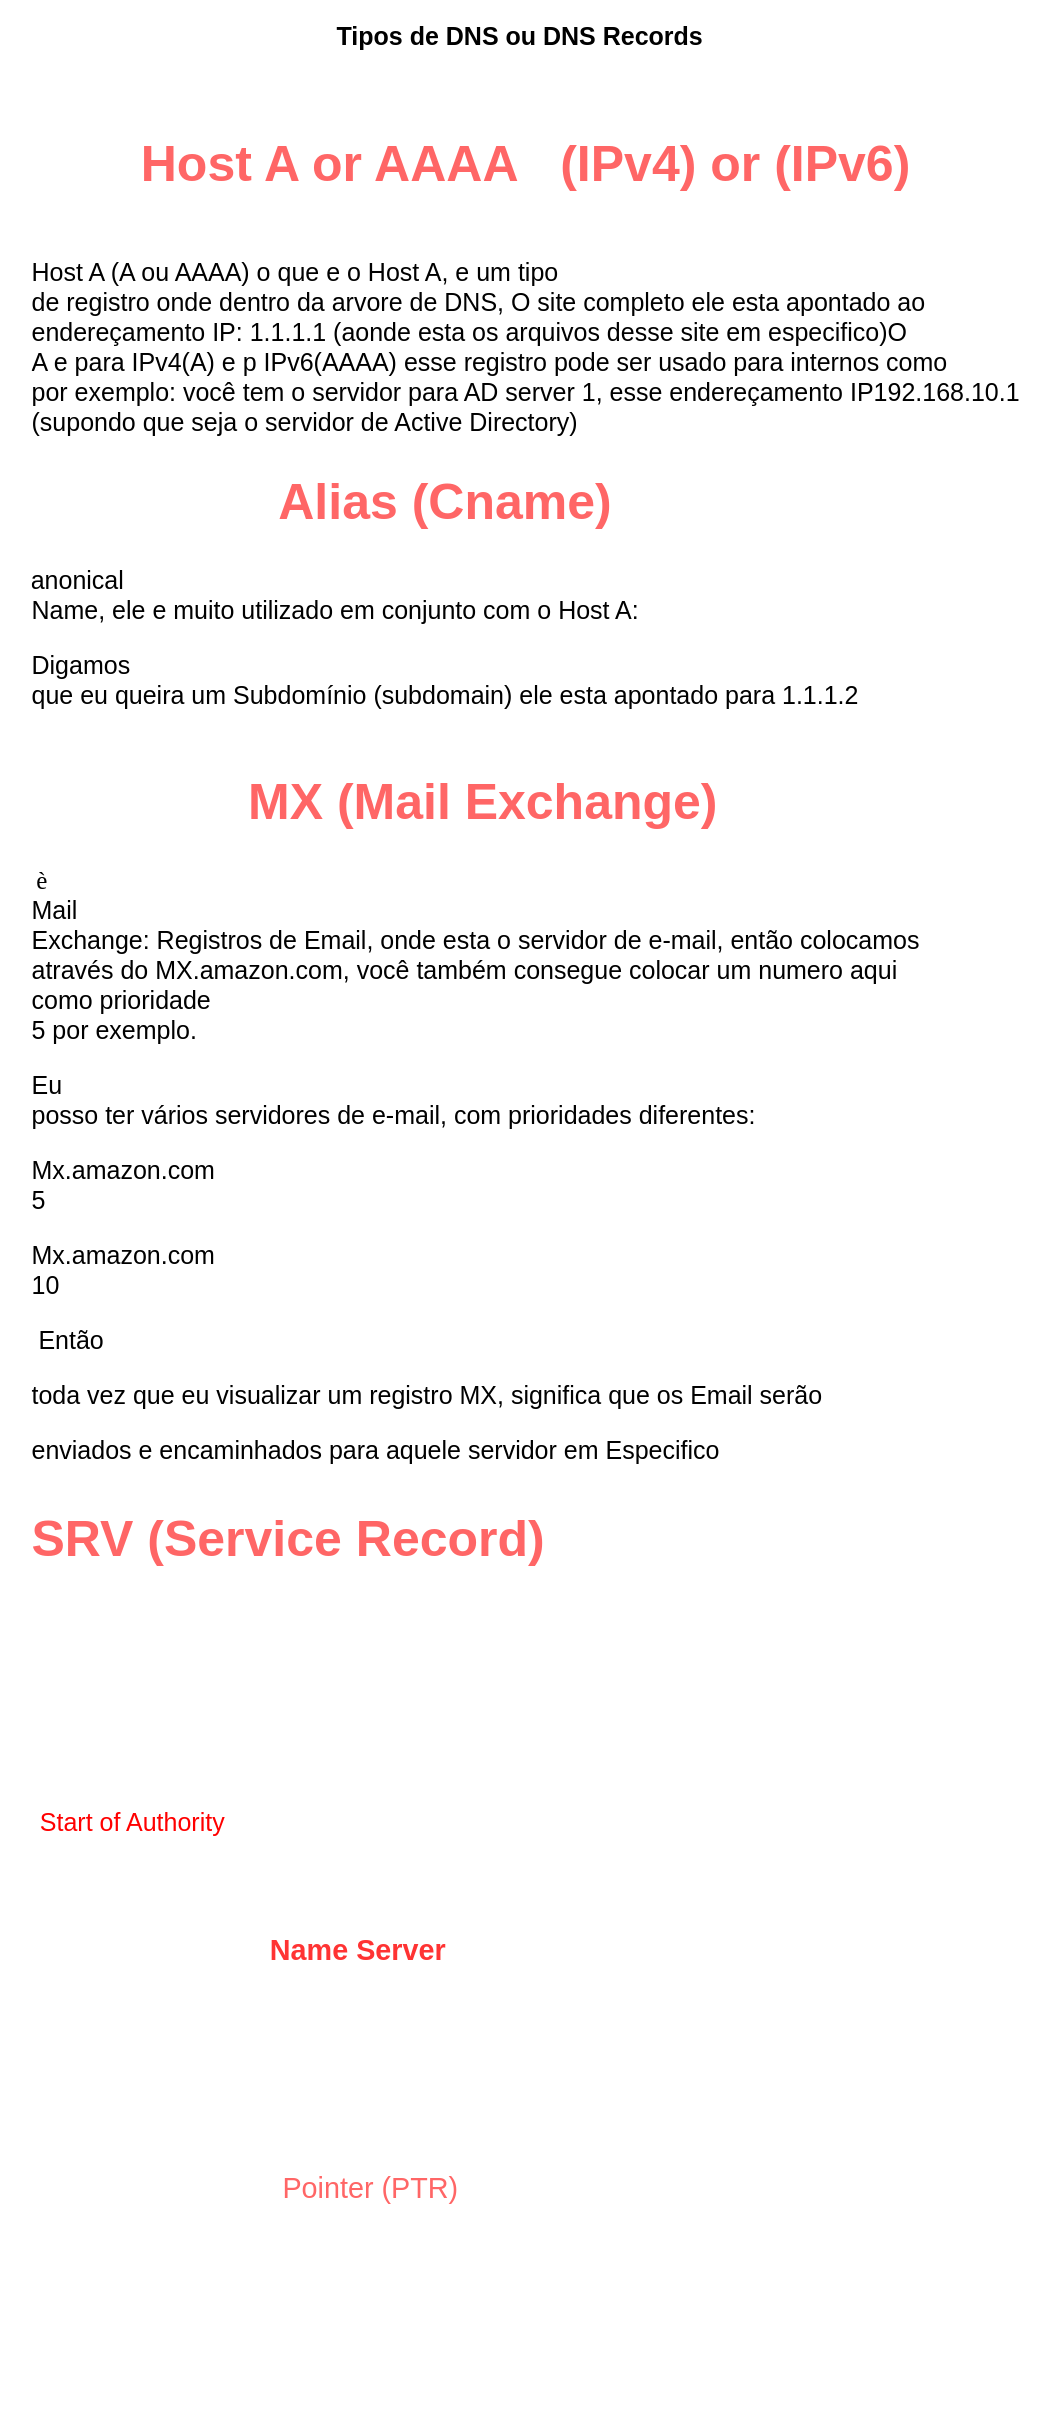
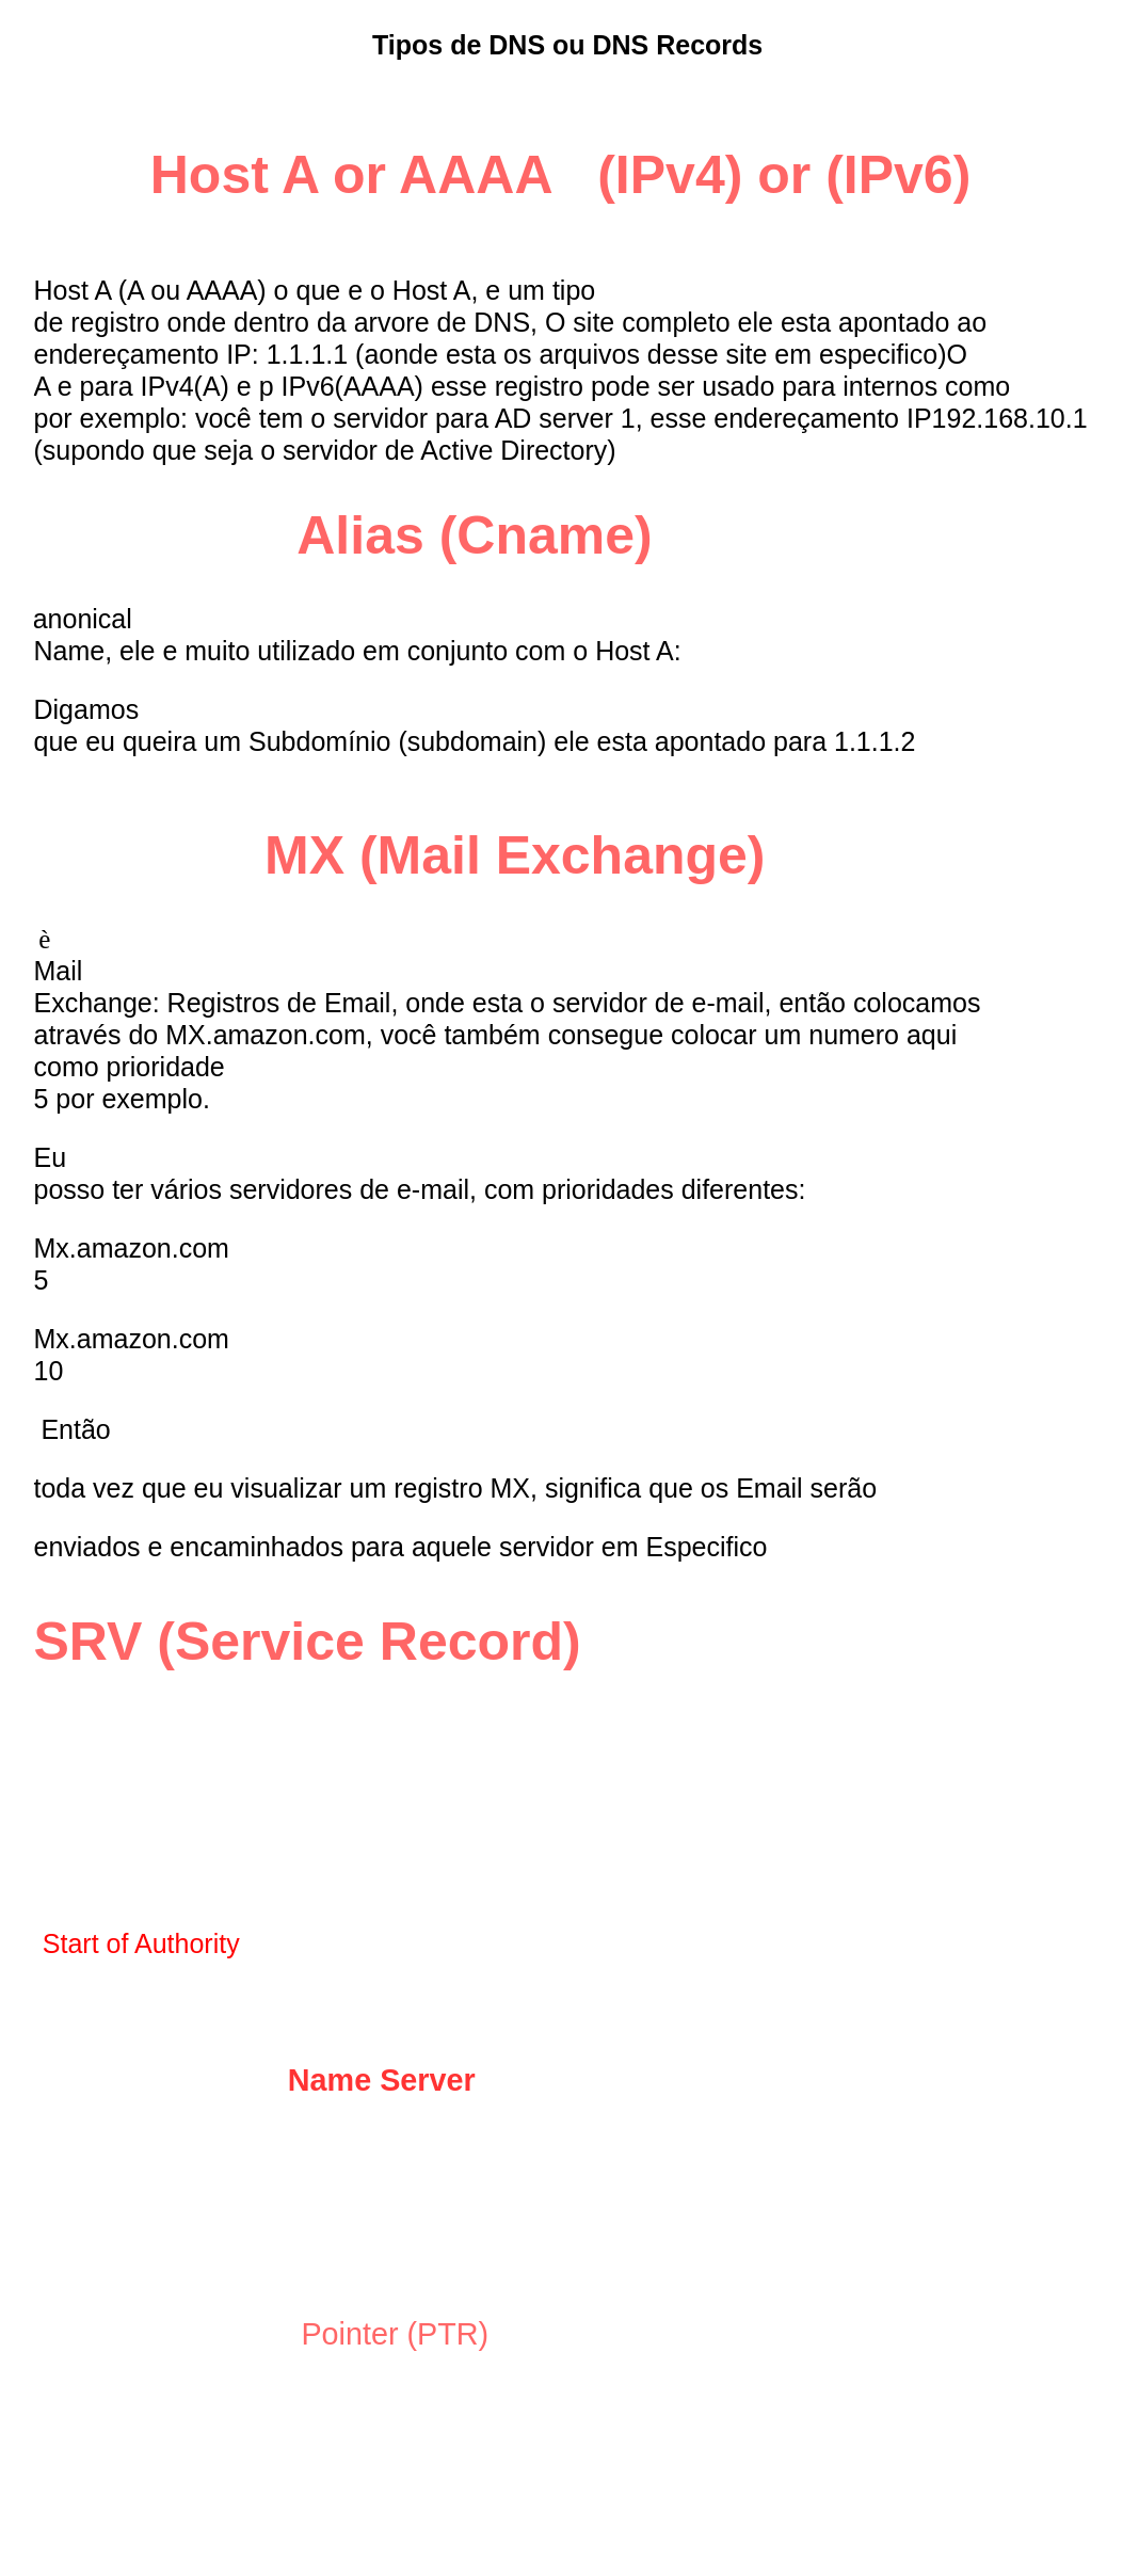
- <mxCell id="2" value="&lt;span style=&quot;font-size: 20px&quot;&gt;&lt;b&gt;Tipos de DNS ou DNS Records&lt;br&gt;&lt;br&gt;&lt;/b&gt;&lt;/span&gt;" style="text;html=1;align=center;verticalAlign=middle;resizable=0;points=[];autosize=1;strokeColor=none;fillColor=none;" parent="1" vertex="1"><mxGeometry x="260" y="20" width="310" height="40" as="geometry" /></mxCell>
+ <mxCell id="2" value="&lt;span style=&quot;font-size: 20px&quot;&gt;&lt;b&gt;Tipos de DNS ou DNS Records&lt;br&gt;&lt;br&gt;&lt;/b&gt;&lt;/span&gt;" style="text;html=1;align=center;verticalAlign=middle;resizable=0;points=[];autosize=1;strokeColor=none;fillColor=none;" parent="1" vertex="1"><mxGeometry x="270" y="25" width="310" height="40" as="geometry" /></mxCell>
